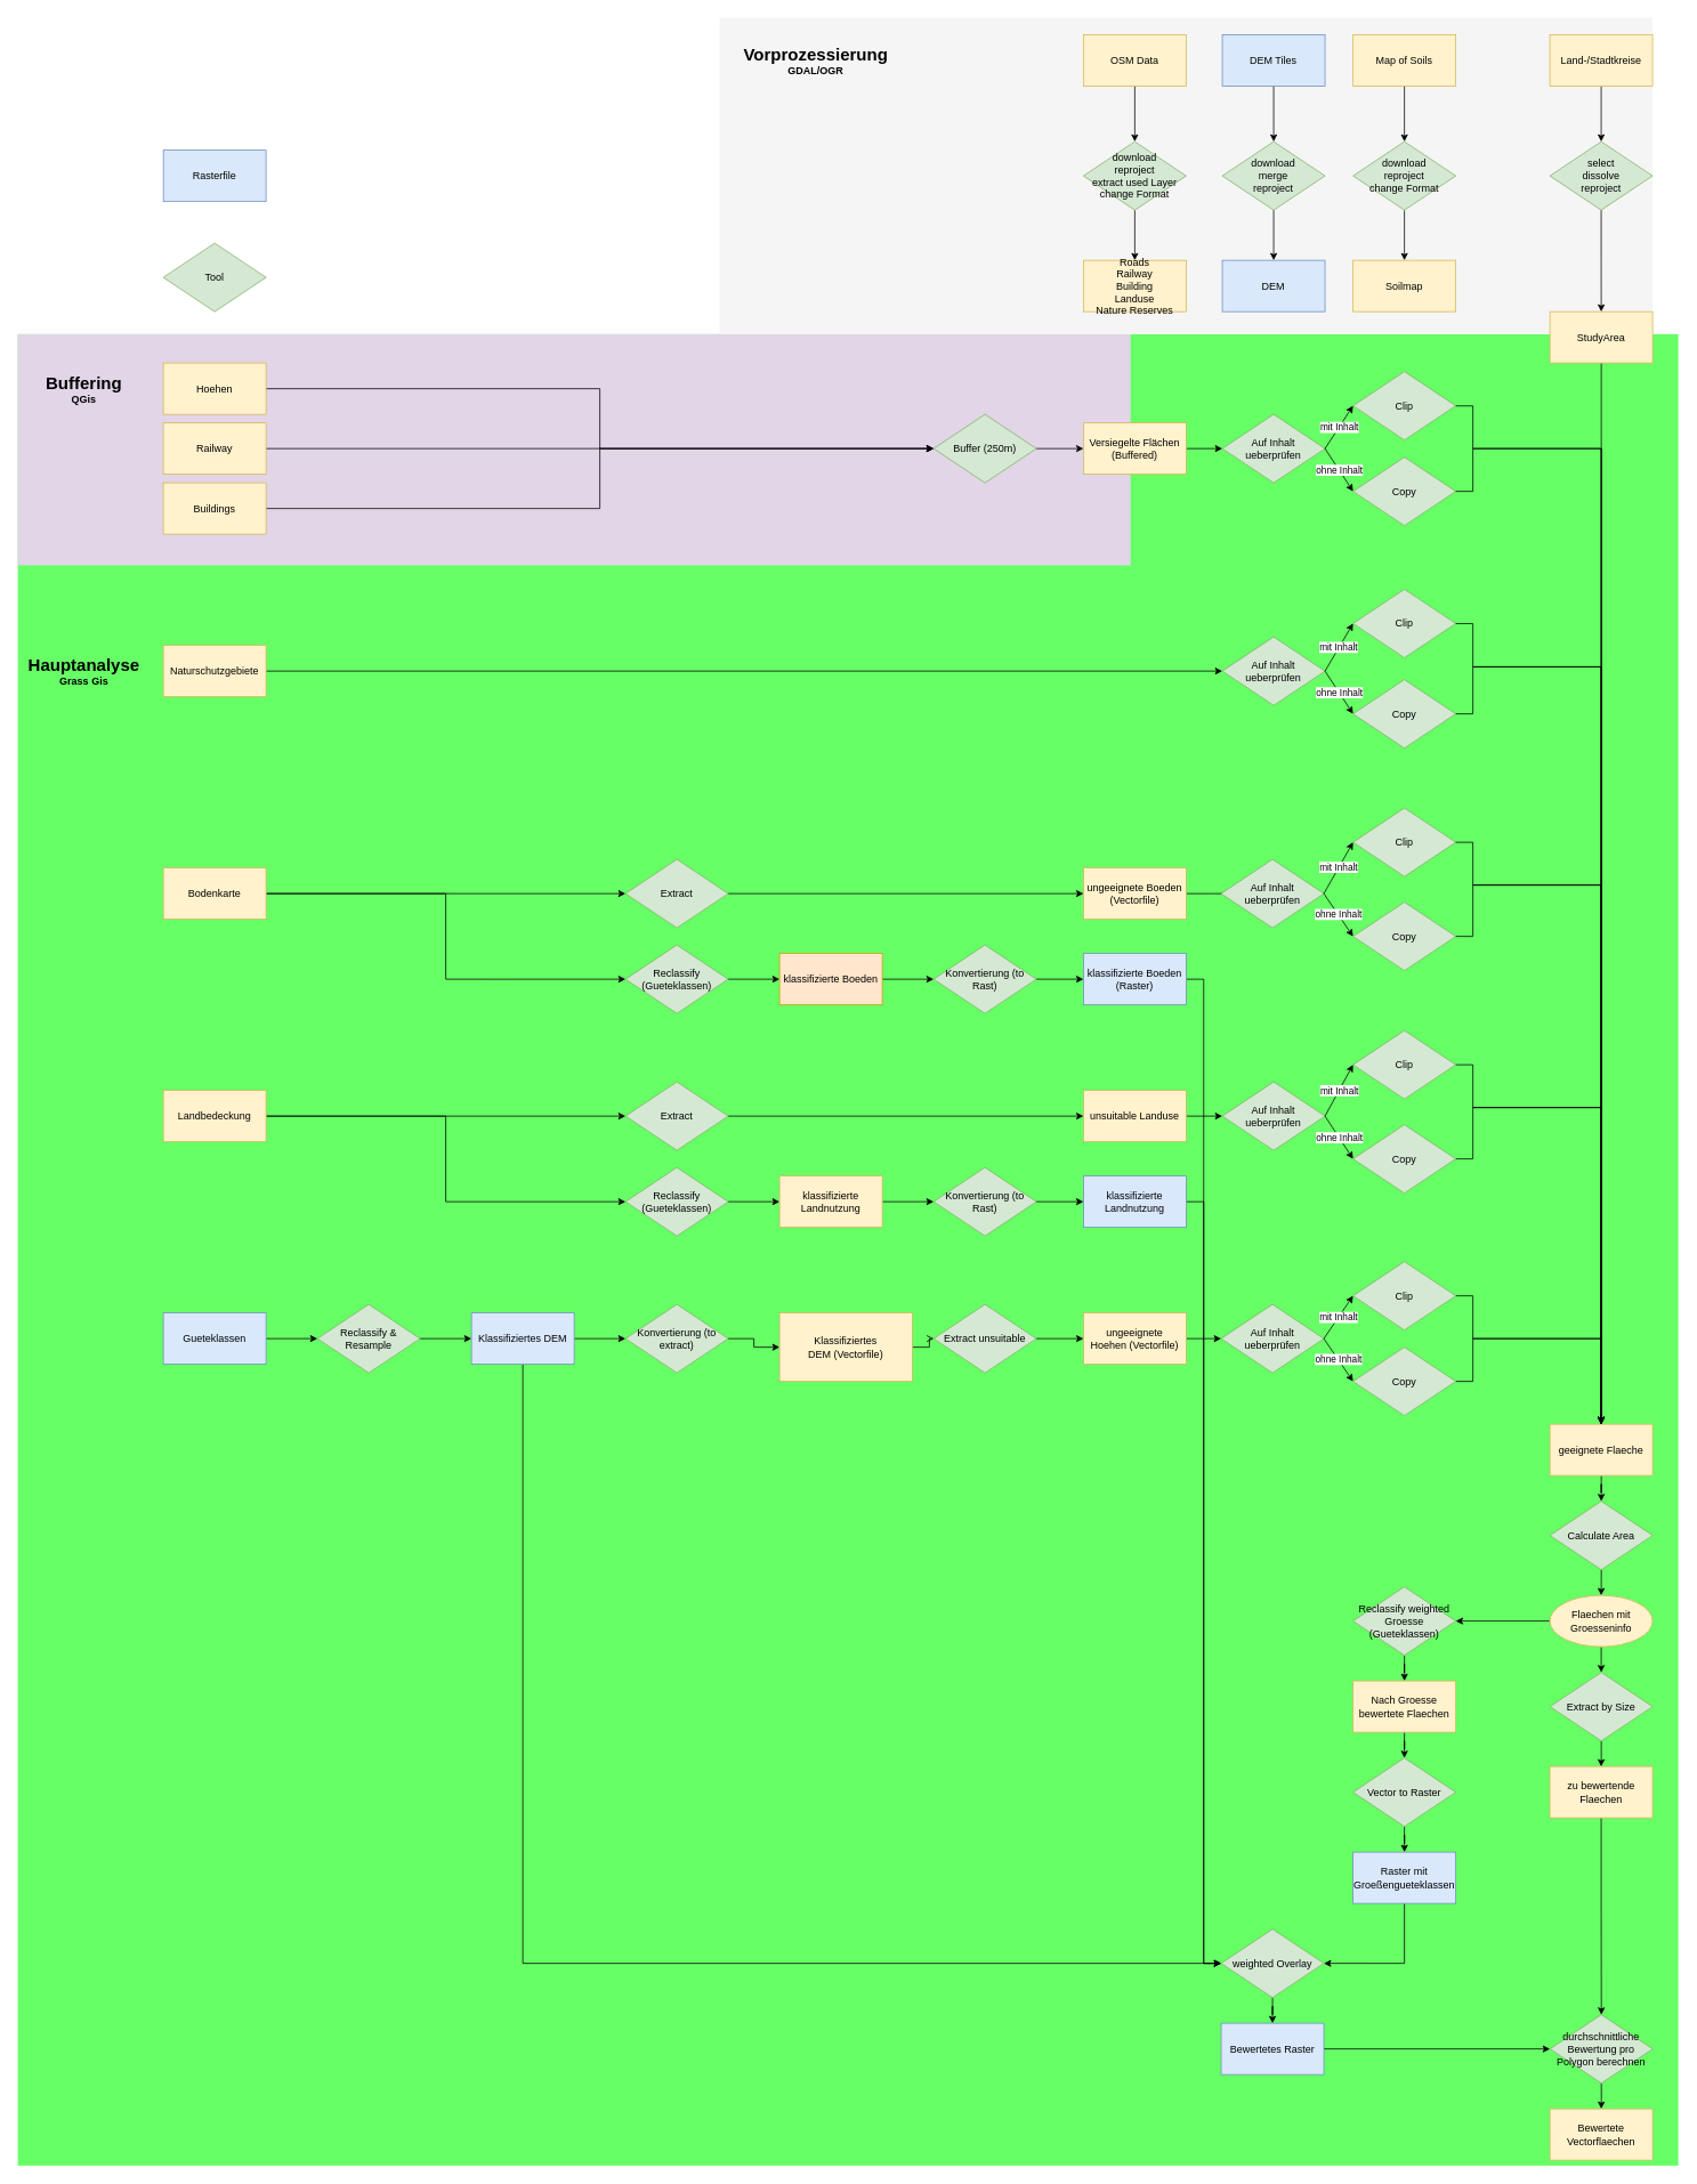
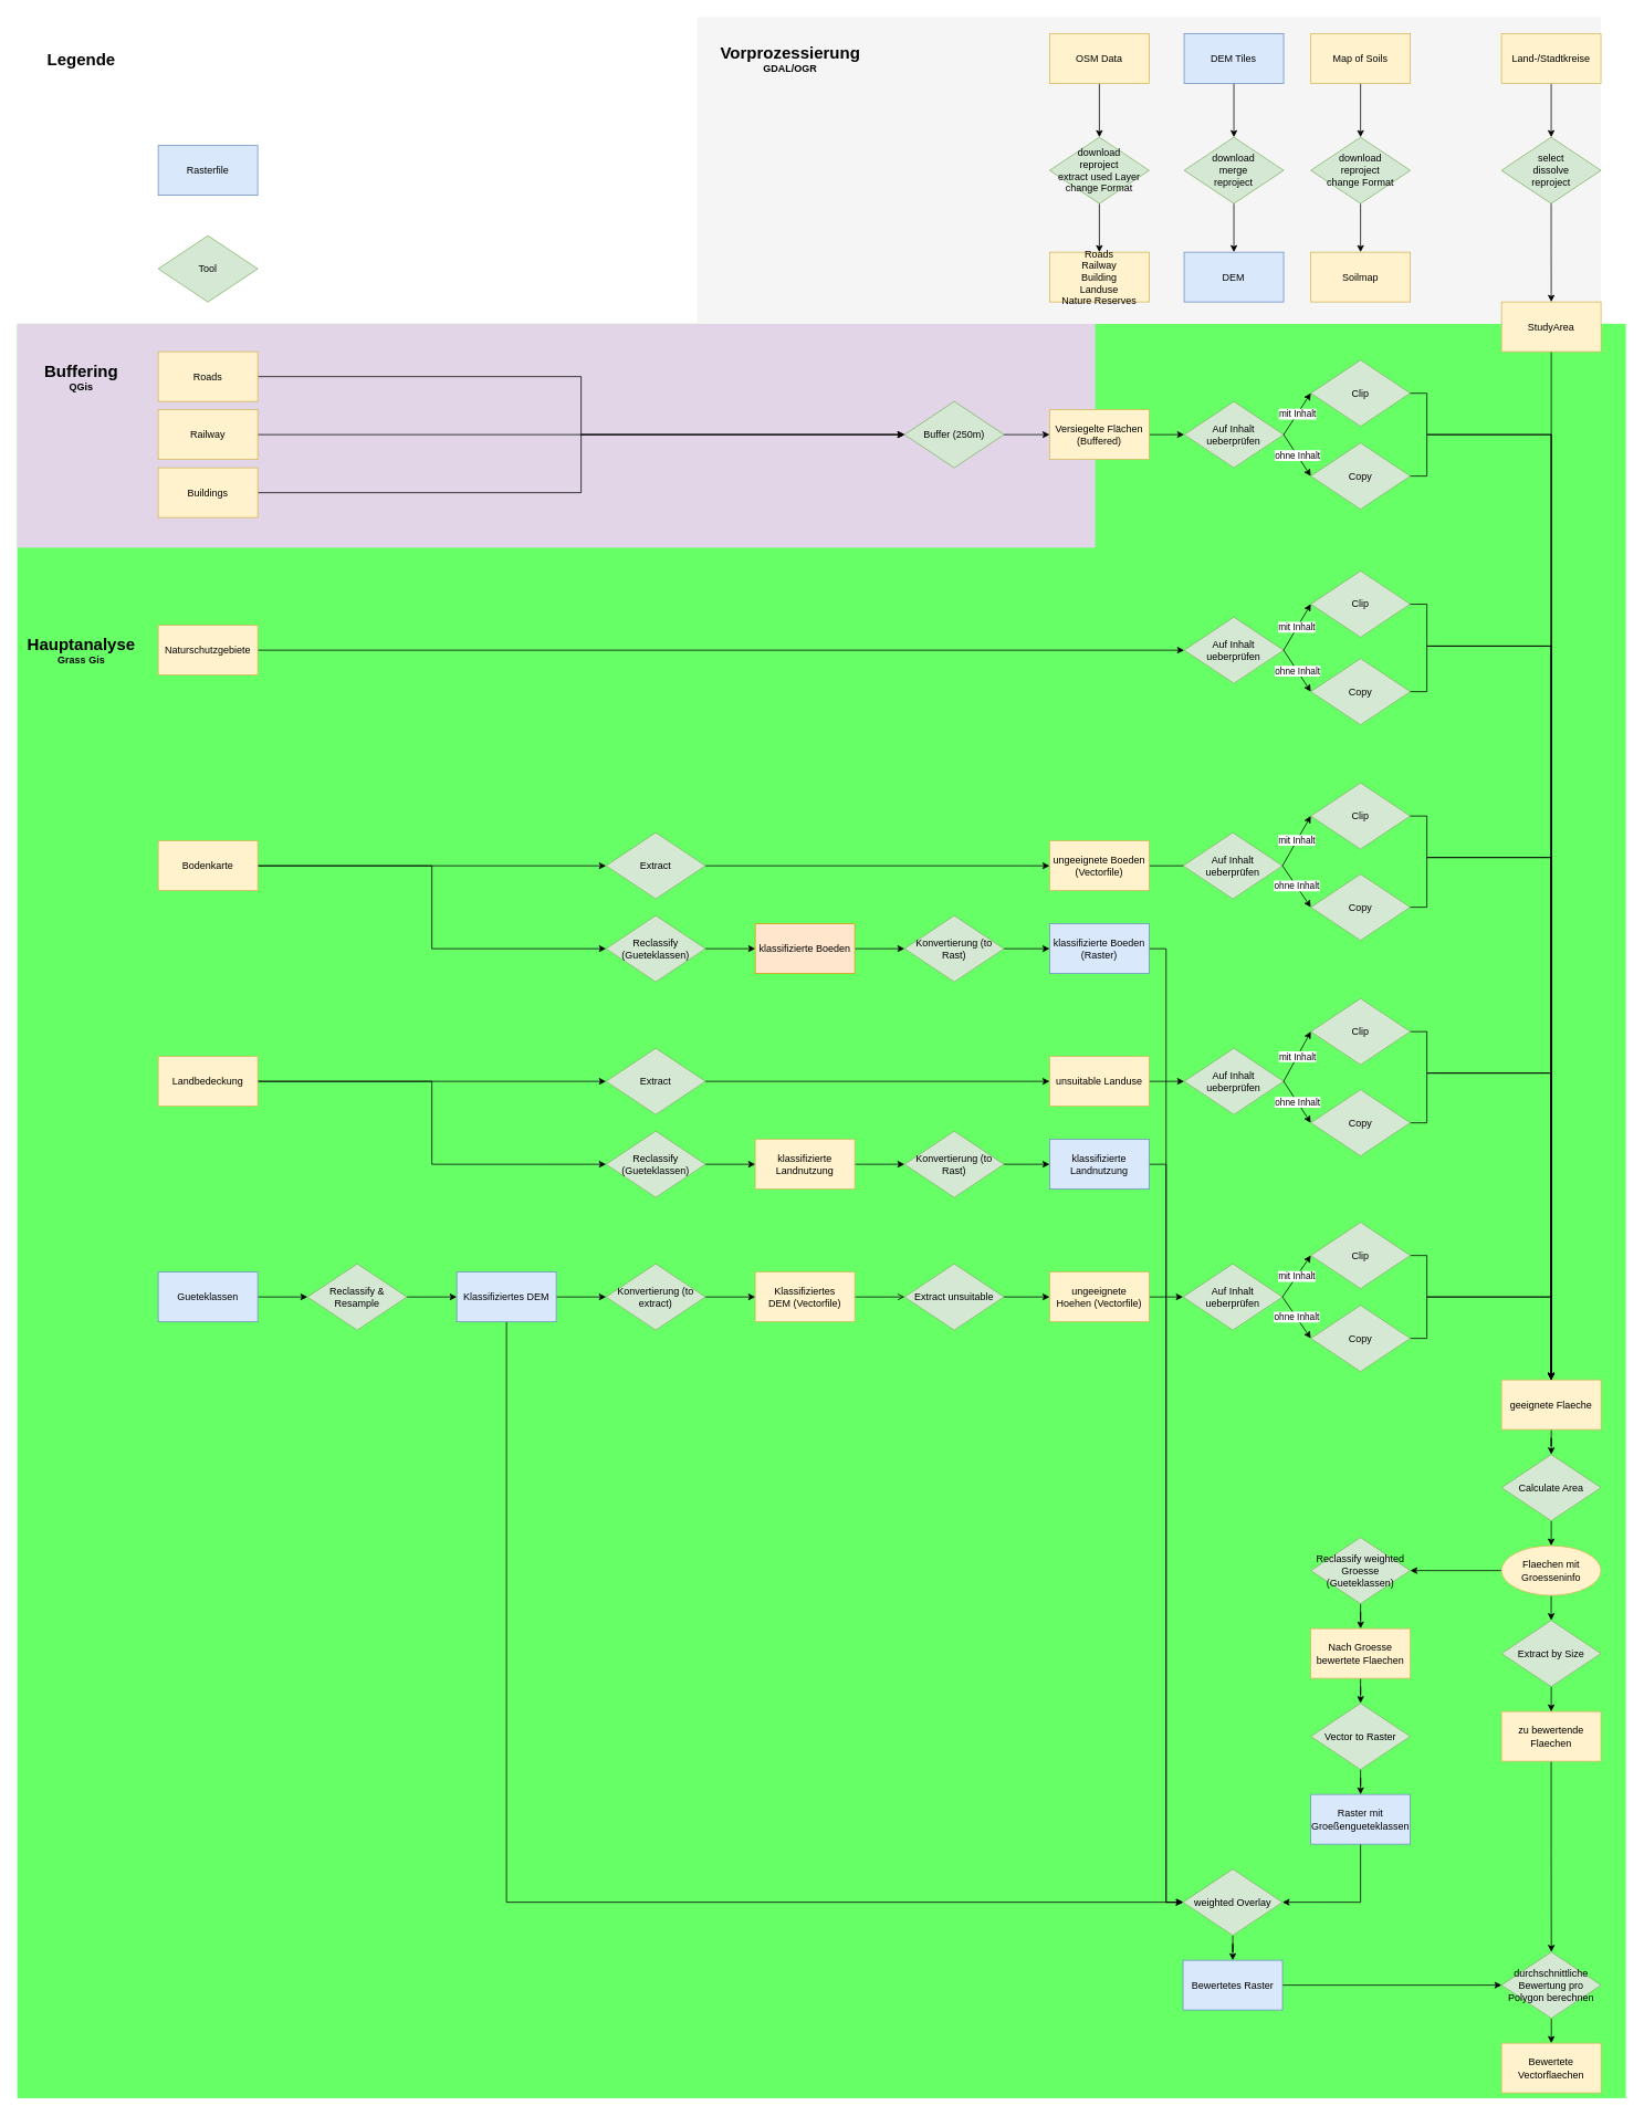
+ <mxCell id="152" value="&lt;div&gt;&lt;span style=&quot;font-size: 20px&quot;&gt;&lt;b&gt;Legende&lt;/b&gt;&lt;/span&gt;&lt;/div&gt;" style="text;html=1;strokeColor=none;fillColor=none;align=center;verticalAlign=middle;whiteSpace=wrap;rounded=0;" vertex="1" parent="1"><mxGeometry x="20" y="30" width="155" height="80" as="geometry" /></mxCell>
- <mxCell id="94" value="Hoehen" style="rounded=0;whiteSpace=wrap;html=1;fillColor=#fff2cc;strokeColor=#d6b656;" parent="1" vertex="1"><mxGeometry x="190" y="423.67" width="120" height="60" as="geometry" /></mxCell>
+ <mxCell id="94" value="Roads" style="rounded=0;whiteSpace=wrap;html=1;fillColor=#fff2cc;strokeColor=#d6b656;" parent="1" vertex="1"><mxGeometry x="190" y="423.67" width="120" height="60" as="geometry" /></mxCell>
- <mxCell id="113" value="Klassifiziertes DEM&amp;nbsp;(Vectorfile)" style="rounded=0;whiteSpace=wrap;html=1;fillColor=#fff2cc;strokeColor=#d6b656;" vertex="1" parent="1"><mxGeometry x="910" y="1533.67" width="155" height="80" as="geometry" /></mxCell>
+ <mxCell id="113" value="Klassifiziertes DEM&amp;nbsp;(Vectorfile)" style="rounded=0;whiteSpace=wrap;html=1;fillColor=#fff2cc;strokeColor=#d6b656;" vertex="1" parent="1"><mxGeometry x="910" y="1533.67" width="120" height="60" as="geometry" /></mxCell>
